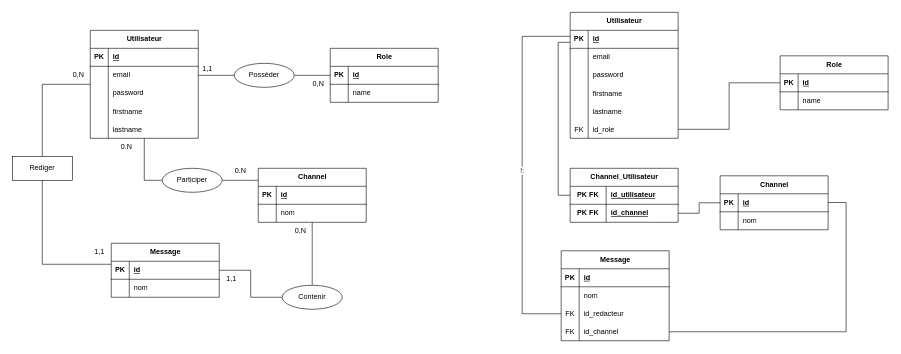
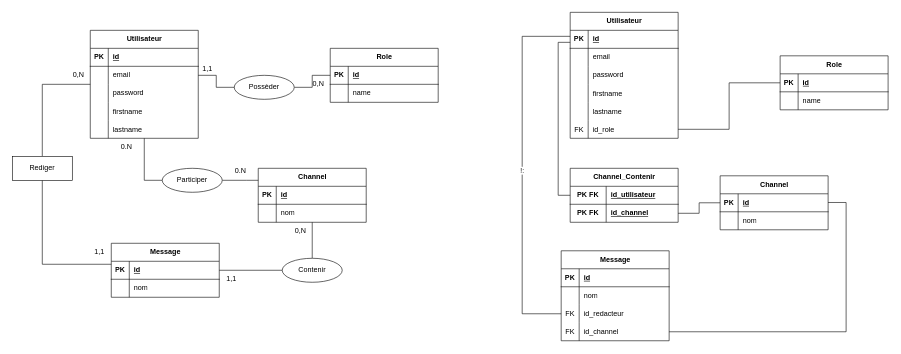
- <mxCell id="28" value="Possèder" style="ellipse;whiteSpace=wrap;html=1;align=center;" vertex="1" parent="1"><mxGeometry x="390" y="105" width="100" height="40" as="geometry" /></mxCell>
+ <mxCell id="28" value="Possèder" style="ellipse;whiteSpace=wrap;html=1;align=center;" vertex="1" parent="1"><mxGeometry x="390" y="125" width="100" height="40" as="geometry" /></mxCell>
- <mxCell id="108" value="Channel_Utilisateur" style="shape=table;startSize=30;container=1;collapsible=1;childLayout=tableLayout;fixedRows=1;rowLines=0;fontStyle=1;align=center;resizeLast=1;html=1;" vertex="1" parent="1"><mxGeometry x="950" y="280" width="180" height="90" as="geometry" /></mxCell>
+ <mxCell id="108" value="Channel_Contenir" style="shape=table;startSize=30;container=1;collapsible=1;childLayout=tableLayout;fixedRows=1;rowLines=0;fontStyle=1;align=center;resizeLast=1;html=1;" vertex="1" parent="1"><mxGeometry x="950" y="280" width="180" height="90" as="geometry" /></mxCell>
- <mxCell id="52" value="Contenir" style="ellipse;whiteSpace=wrap;html=1;align=center;" vertex="1" parent="1"><mxGeometry x="470" y="475" width="100" height="40" as="geometry" /></mxCell>
+ <mxCell id="52" value="Contenir" style="ellipse;whiteSpace=wrap;html=1;align=center;" vertex="1" parent="1"><mxGeometry x="470" y="430" width="100" height="40" as="geometry" /></mxCell>
